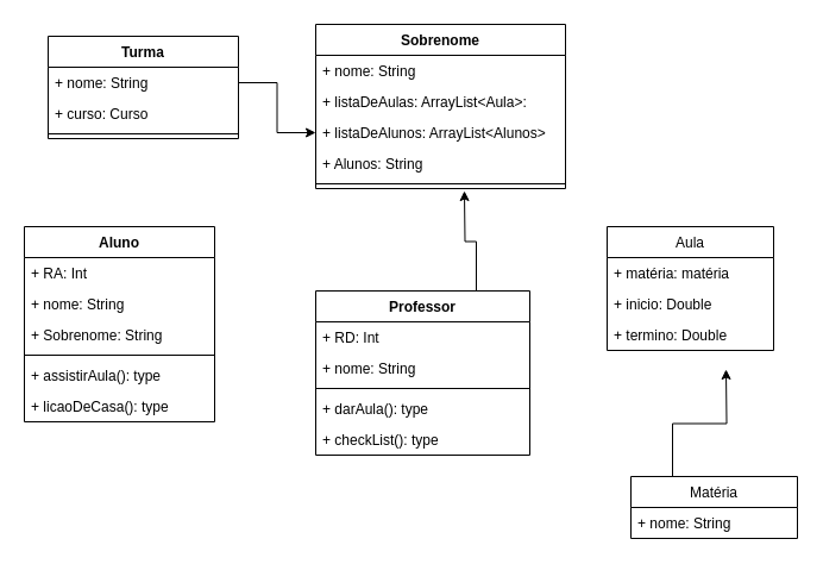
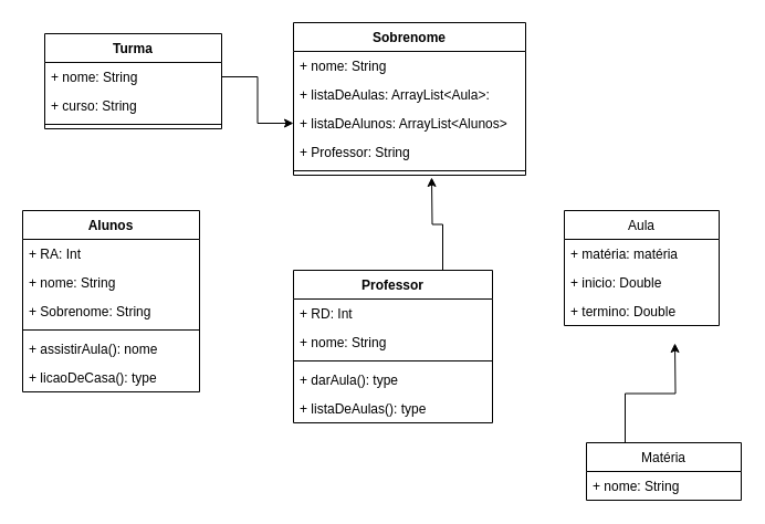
- <mxCell id="32" value="+ curso: Curso" style="text;strokeColor=none;fillColor=none;align=left;verticalAlign=top;spacingLeft=4;spacingRight=4;overflow=hidden;rotatable=0;points=[[0,0.5],[1,0.5]];portConstraint=eastwest;" vertex="1" parent="30"><mxGeometry y="52" width="160" height="26" as="geometry" /></mxCell>
+ <mxCell id="32" value="+ curso: String" style="text;strokeColor=none;fillColor=none;align=left;verticalAlign=top;spacingLeft=4;spacingRight=4;overflow=hidden;rotatable=0;points=[[0,0.5],[1,0.5]];portConstraint=eastwest;" vertex="1" parent="30"><mxGeometry y="52" width="160" height="26" as="geometry" /></mxCell>
- <mxCell id="21" value="+ Alunos: String" style="text;strokeColor=none;fillColor=none;align=left;verticalAlign=top;spacingLeft=4;spacingRight=4;overflow=hidden;rotatable=0;points=[[0,0.5],[1,0.5]];portConstraint=eastwest;" vertex="1" parent="17"><mxGeometry y="104" width="210" height="26" as="geometry" /></mxCell>
+ <mxCell id="21" value="+ Professor: String" style="text;strokeColor=none;fillColor=none;align=left;verticalAlign=top;spacingLeft=4;spacingRight=4;overflow=hidden;rotatable=0;points=[[0,0.5],[1,0.5]];portConstraint=eastwest;" vertex="1" parent="17"><mxGeometry y="104" width="210" height="26" as="geometry" /></mxCell>
- <mxCell id="10" value="Aluno" style="swimlane;fontStyle=1;align=center;verticalAlign=top;childLayout=stackLayout;horizontal=1;startSize=26;horizontalStack=0;resizeParent=1;resizeParentMax=0;resizeLast=0;collapsible=1;marginBottom=0;" vertex="1" parent="1"><mxGeometry x="20" y="190" width="160" height="164" as="geometry" /></mxCell>
+ <mxCell id="10" value="Alunos" style="swimlane;fontStyle=1;align=center;verticalAlign=top;childLayout=stackLayout;horizontal=1;startSize=26;horizontalStack=0;resizeParent=1;resizeParentMax=0;resizeLast=0;collapsible=1;marginBottom=0;" vertex="1" parent="1"><mxGeometry x="20" y="190" width="160" height="164" as="geometry" /></mxCell>
- <mxCell id="15" value="+ assistirAula(): type" style="text;strokeColor=none;fillColor=none;align=left;verticalAlign=top;spacingLeft=4;spacingRight=4;overflow=hidden;rotatable=0;points=[[0,0.5],[1,0.5]];portConstraint=eastwest;" vertex="1" parent="10"><mxGeometry y="112" width="160" height="26" as="geometry" /></mxCell>
+ <mxCell id="15" value="+ assistirAula(): nome" style="text;strokeColor=none;fillColor=none;align=left;verticalAlign=top;spacingLeft=4;spacingRight=4;overflow=hidden;rotatable=0;points=[[0,0.5],[1,0.5]];portConstraint=eastwest;" vertex="1" parent="10"><mxGeometry y="112" width="160" height="26" as="geometry" /></mxCell>
- <mxCell id="29" value="+ checkList(): type" style="text;strokeColor=none;fillColor=none;align=left;verticalAlign=top;spacingLeft=4;spacingRight=4;overflow=hidden;rotatable=0;points=[[0,0.5],[1,0.5]];portConstraint=eastwest;" vertex="1" parent="24"><mxGeometry y="112" width="180" height="26" as="geometry" /></mxCell>
+ <mxCell id="29" value="+ listaDeAulas(): type" style="text;strokeColor=none;fillColor=none;align=left;verticalAlign=top;spacingLeft=4;spacingRight=4;overflow=hidden;rotatable=0;points=[[0,0.5],[1,0.5]];portConstraint=eastwest;" vertex="1" parent="24"><mxGeometry y="112" width="180" height="26" as="geometry" /></mxCell>
